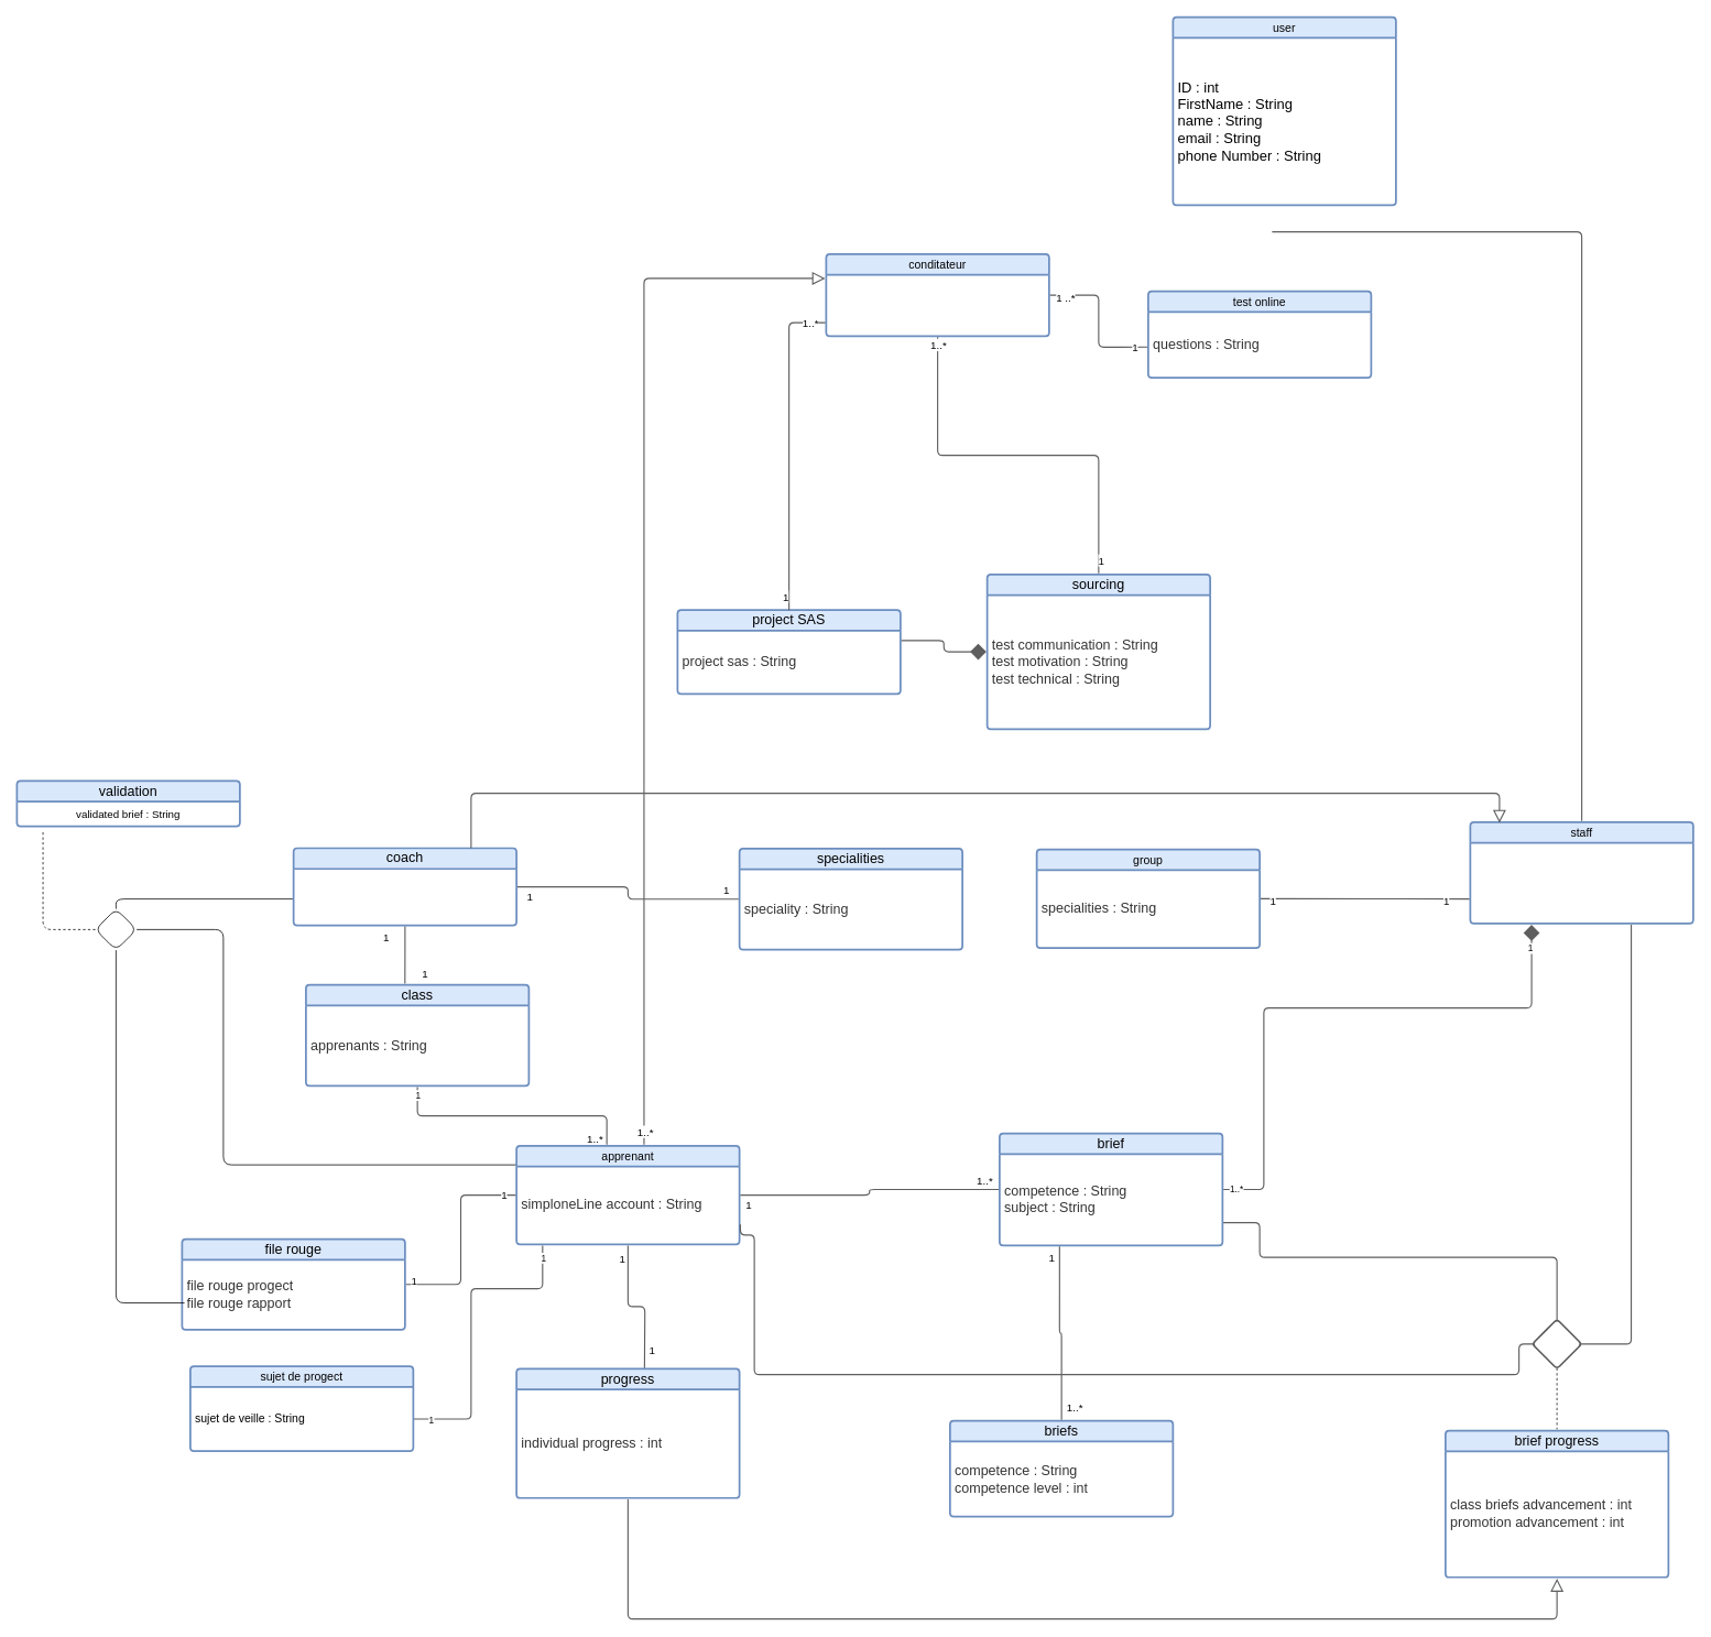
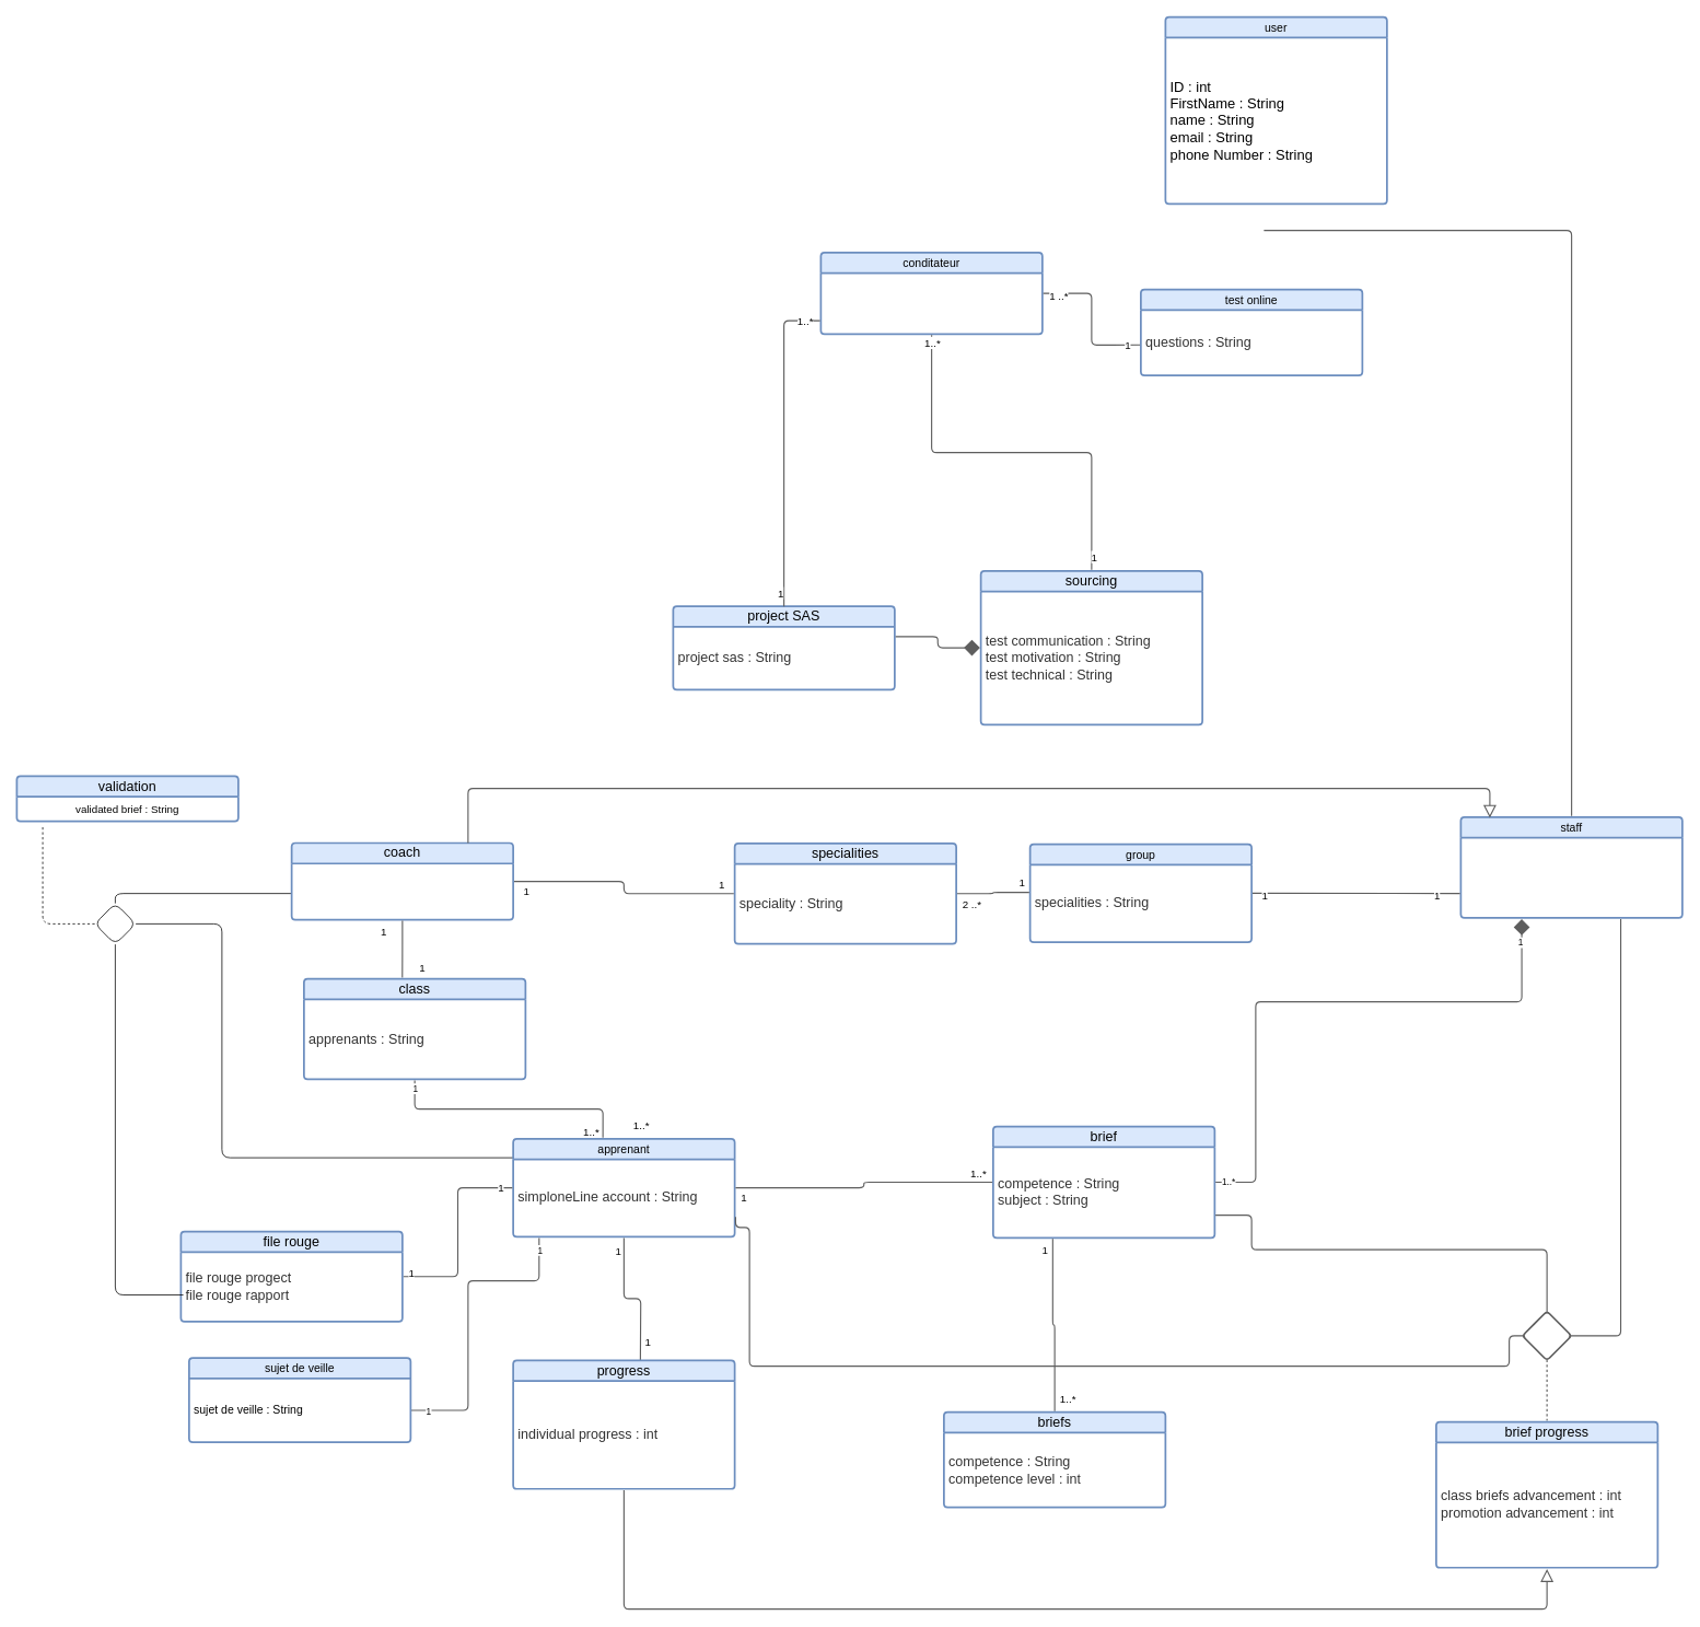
- <mxCell id="22" value="" style="html=1;jettySize=18;whiteSpace=wrap;fontSize=13;strokeColor=#5E5E5E;strokeWidth=1.5;arcSize=12;edgeStyle=orthogonalEdgeStyle;startArrow=block;startFill=0;startSize=12;;endArrow=none;;exitX=-0.004;exitY=0.296;exitPerimeter=0;entryX=0.572;entryY=-0.012;entryPerimeter=0;" edge="1" parent="1" source="2" target="24"><mxGeometry width="100" height="100" relative="1" as="geometry"><Array as="points" /></mxGeometry></mxCell>
+ <mxCell id="63" value="" style="html=1;jettySize=18;whiteSpace=wrap;fontSize=13;strokeColor=#5E5E5E;strokeWidth=1.5;arcSize=12;edgeStyle=orthogonalEdgeStyle;startArrow=none;;endArrow=none;;exitX=1.004;exitY=0.5;exitPerimeter=0;entryX=-0.004;entryY=0.492;entryPerimeter=0;" edge="1" parent="1" source="61" target="59"><mxGeometry width="100" height="100" relative="1" as="geometry"><Array as="points" /></mxGeometry></mxCell>
+ <mxCell id="64" value="2 ..*" style="text;html=1;resizable=0;labelBackgroundColor=#ffffff;align=center;verticalAlign=middle;;fontSize=13;rounded=1;" vertex="1" parent="63"><mxGeometry x="-0.623" relative="1" as="geometry"><mxPoint y="12.72" as="offset" /></mxGeometry></mxCell>
+ <mxCell id="65" value="1" style="text;html=1;resizable=0;labelBackgroundColor=#ffffff;align=center;verticalAlign=middle;;fontSize=13;rounded=1;" vertex="1" parent="63"><mxGeometry x="0.791" relative="1" as="geometry"><mxPoint y="-12.72" as="offset" /></mxGeometry></mxCell>
- <mxCell id="84" value="sujet de progect" style="html=1;overflow=block;blockSpacing=1;whiteSpace=wrap;swimlane;childLayout=stackLayout;horizontal=1;horizontalStack=0;resizeParent=1;resizeParentMax=0;resizeLast=0;collapsible=0;fontStyle=0;marginBottom=0;swimlaneFillColor=#ffffff;startSize=25;whiteSpace=wrap;fontSize=14;whiteSpace=wrap;align=center;spacing=0;strokeColor=#6c8ebf;strokeOpacity=100;absoluteArcSize=1;arcSize=9;strokeWidth=2.3;fillColor=#dae8fc;rounded=1;" vertex="1" parent="1"><mxGeometry x="230" y="1654" width="270" height="102.75" as="geometry" /></mxCell>
+ <mxCell id="84" value="sujet de veille" style="html=1;overflow=block;blockSpacing=1;whiteSpace=wrap;swimlane;childLayout=stackLayout;horizontal=1;horizontalStack=0;resizeParent=1;resizeParentMax=0;resizeLast=0;collapsible=0;fontStyle=0;marginBottom=0;swimlaneFillColor=#ffffff;startSize=25;whiteSpace=wrap;fontSize=14;whiteSpace=wrap;align=center;spacing=0;strokeColor=#6c8ebf;strokeOpacity=100;absoluteArcSize=1;arcSize=9;strokeWidth=2.3;fillColor=#dae8fc;rounded=1;" vertex="1" parent="1"><mxGeometry x="230" y="1654" width="270" height="102.75" as="geometry" /></mxCell>
